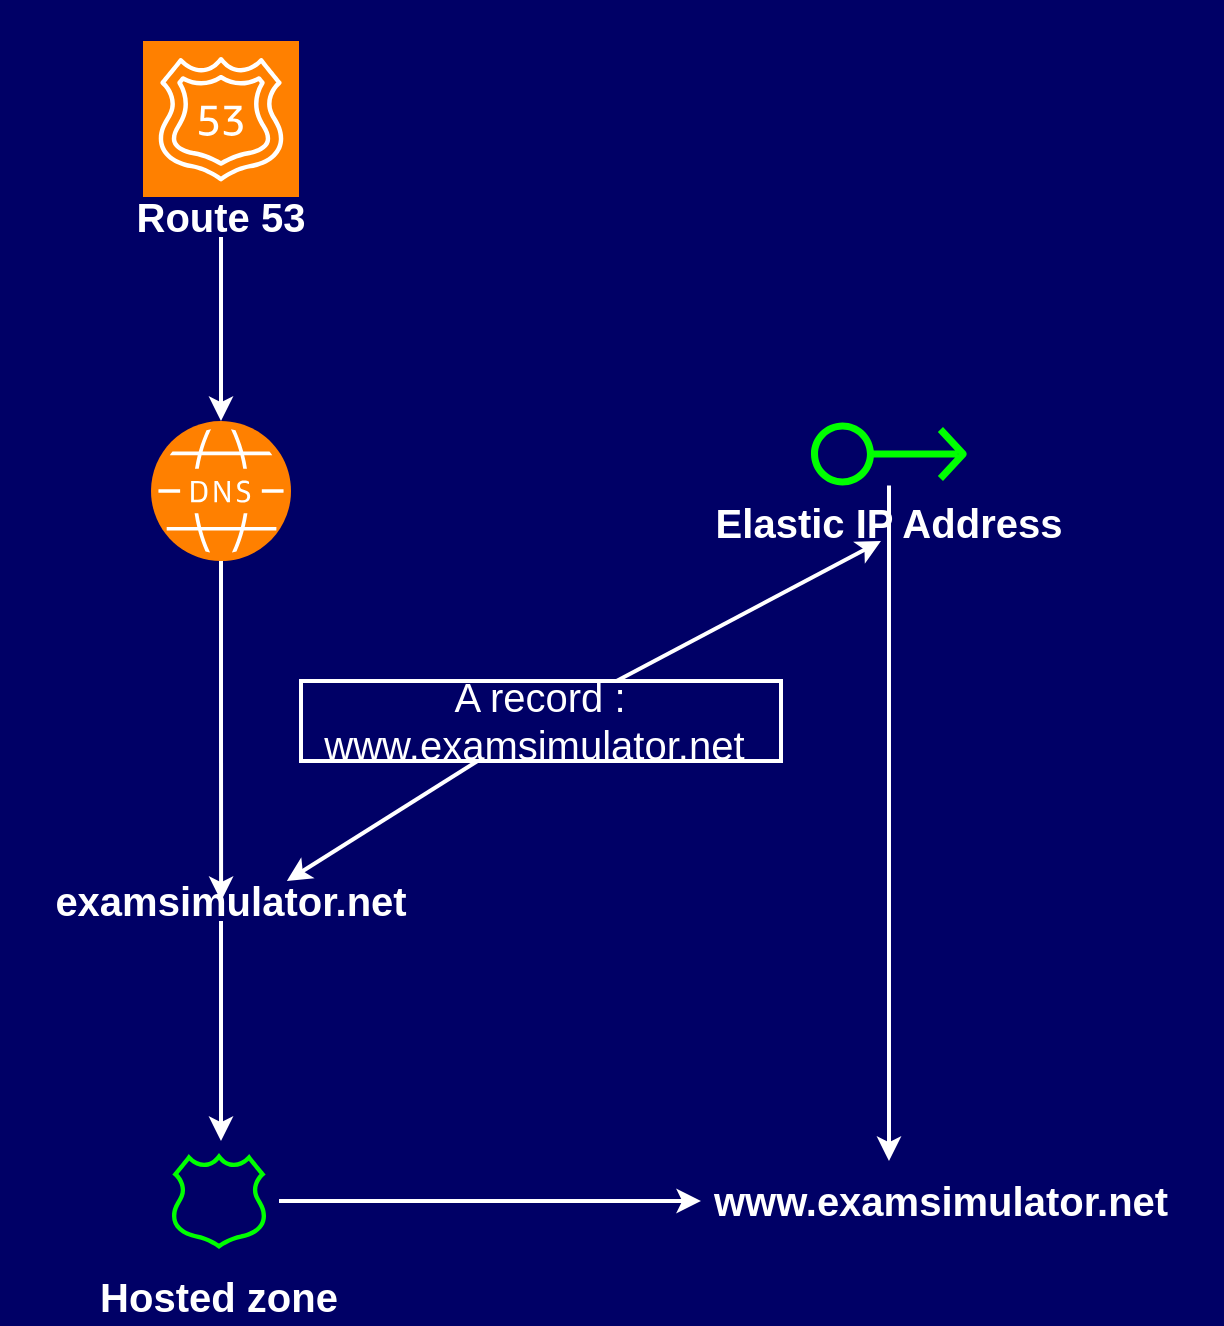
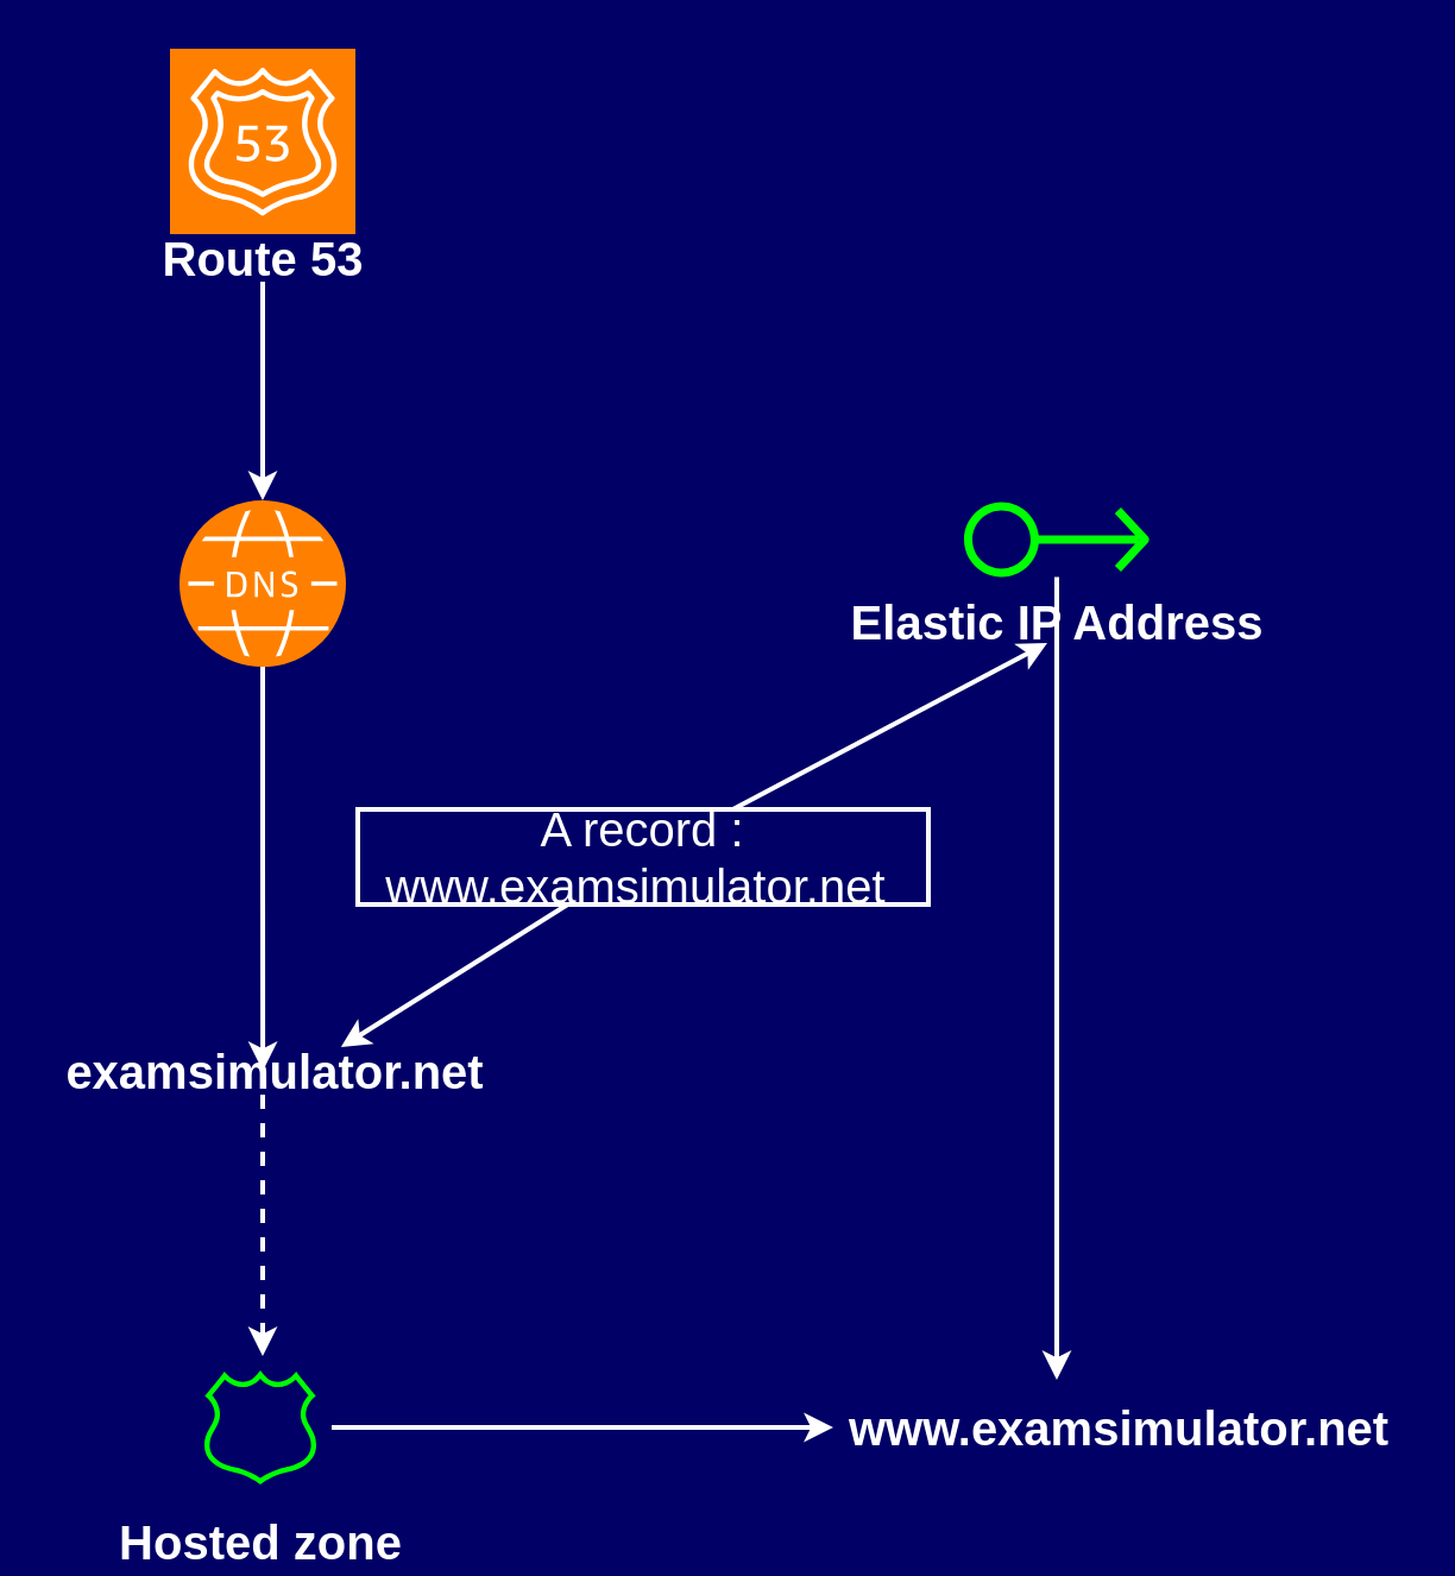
- <mxCell id="5" style="edgeStyle=orthogonalEdgeStyle;rounded=0;orthogonalLoop=1;jettySize=auto;html=1;strokeColor=#FFFFFF;strokeWidth=2;" edge="1" parent="1" source="6" target="10"><mxGeometry relative="1" as="geometry"><Array as="points"><mxPoint x="110" y="520" /><mxPoint x="110" y="520" /></Array></mxGeometry></mxCell>
+ <mxCell id="5" style="edgeStyle=orthogonalEdgeStyle;rounded=0;orthogonalLoop=1;jettySize=auto;html=1;strokeColor=#FFFFFF;strokeWidth=2;dashed=1;" edge="1" parent="1" source="6" target="10"><mxGeometry relative="1" as="geometry"><Array as="points"><mxPoint x="110" y="520" /><mxPoint x="110" y="520" /></Array></mxGeometry></mxCell>
